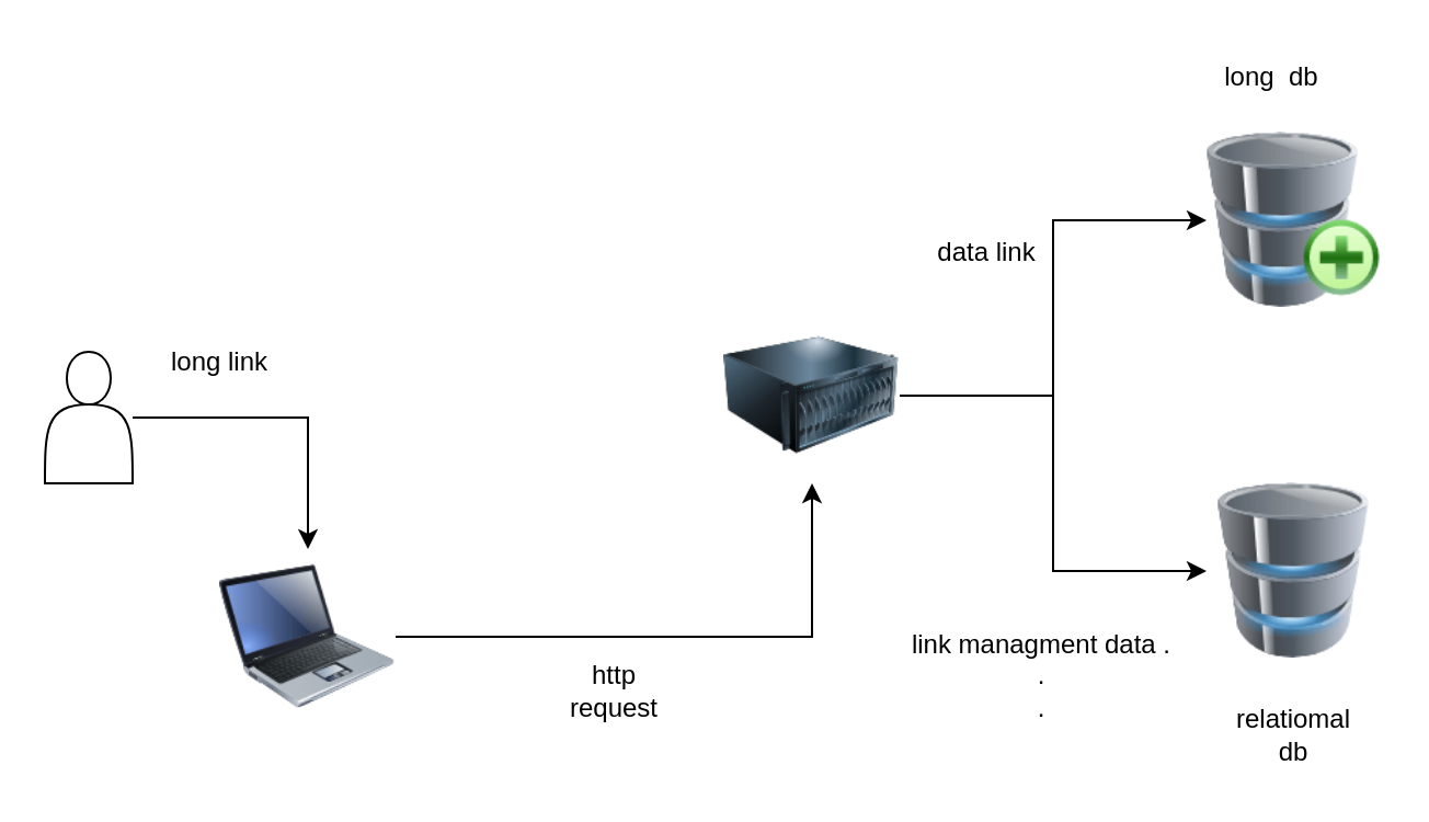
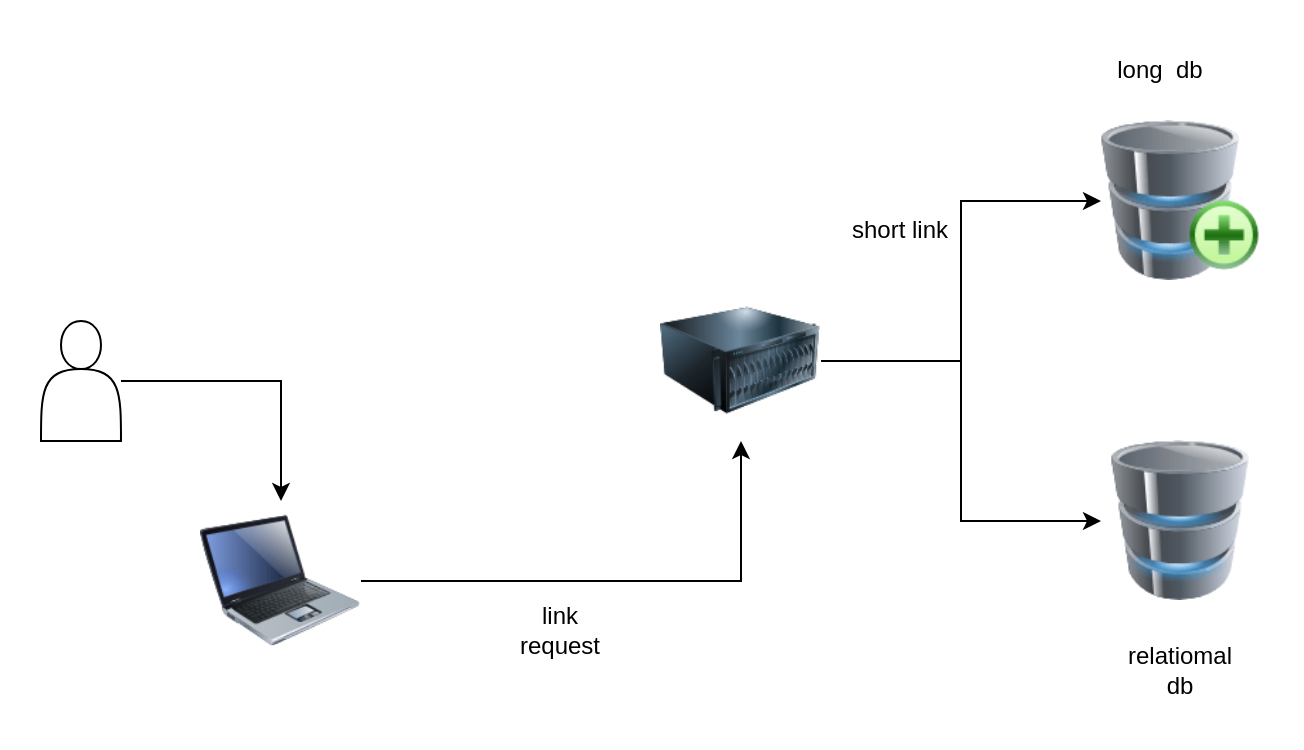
- <mxCell id="15" value="data link" style="text;html=1;align=center;verticalAlign=middle;whiteSpace=wrap;rounded=0;" vertex="1" parent="1"><mxGeometry x="420" y="100" width="60" height="30" as="geometry" /></mxCell>
+ <mxCell id="15" value="short link" style="text;html=1;align=center;verticalAlign=middle;whiteSpace=wrap;rounded=0;" vertex="1" parent="1"><mxGeometry x="420" y="100" width="60" height="30" as="geometry" /></mxCell>
- <mxCell id="11" value="long link" style="text;html=1;align=center;verticalAlign=middle;whiteSpace=wrap;rounded=0;" vertex="1" parent="1"><mxGeometry x="70" y="150" width="60" height="30" as="geometry" /></mxCell>
- <mxCell id="12" value="http request" style="text;html=1;align=center;verticalAlign=middle;whiteSpace=wrap;rounded=0;" vertex="1" parent="1"><mxGeometry x="250" y="300" width="60" height="30" as="geometry" /></mxCell>
+ <mxCell id="12" value="link request" style="text;html=1;align=center;verticalAlign=middle;whiteSpace=wrap;rounded=0;" vertex="1" parent="1"><mxGeometry x="250" y="300" width="60" height="30" as="geometry" /></mxCell>
- <mxCell id="16" value="link managment data .&lt;div&gt;.&lt;/div&gt;&lt;div&gt;.&lt;/div&gt;&lt;div&gt;&lt;br&gt;&lt;/div&gt;" style="text;html=1;align=center;verticalAlign=middle;whiteSpace=wrap;rounded=0;" vertex="1" parent="1"><mxGeometry x="400" y="277.5" width="150" height="75" as="geometry" /></mxCell>
